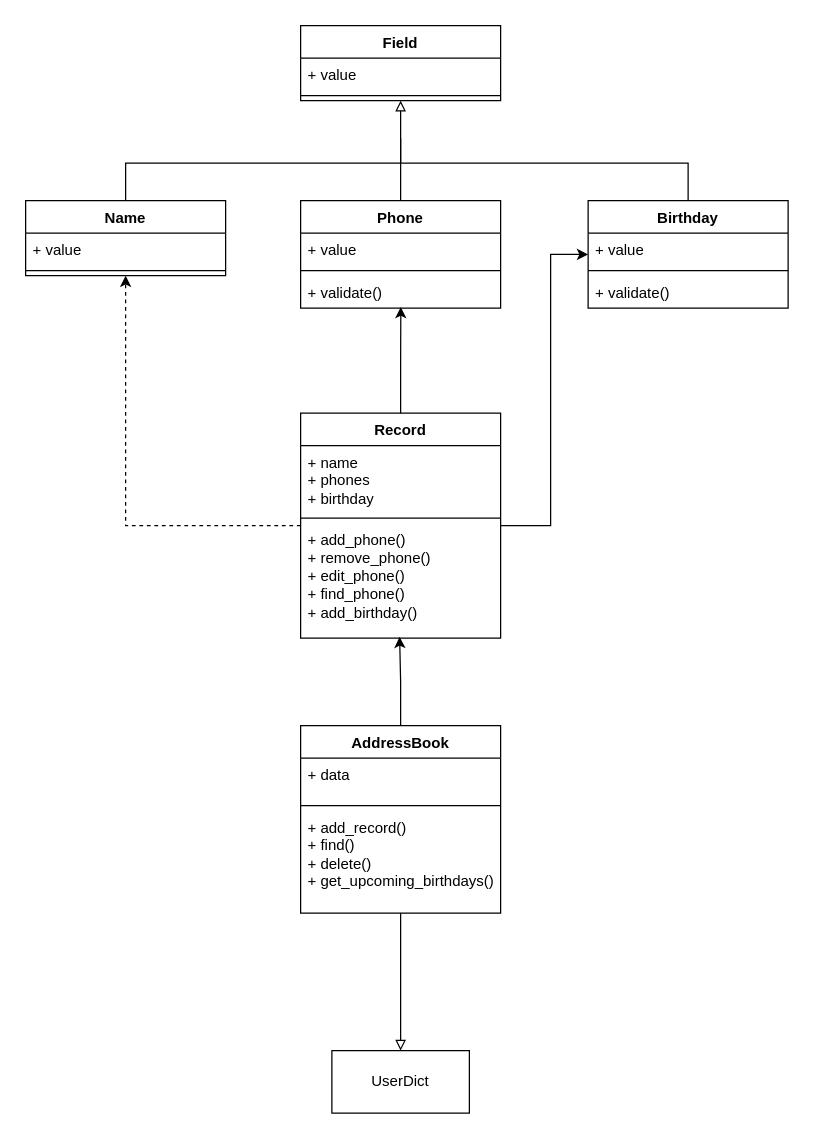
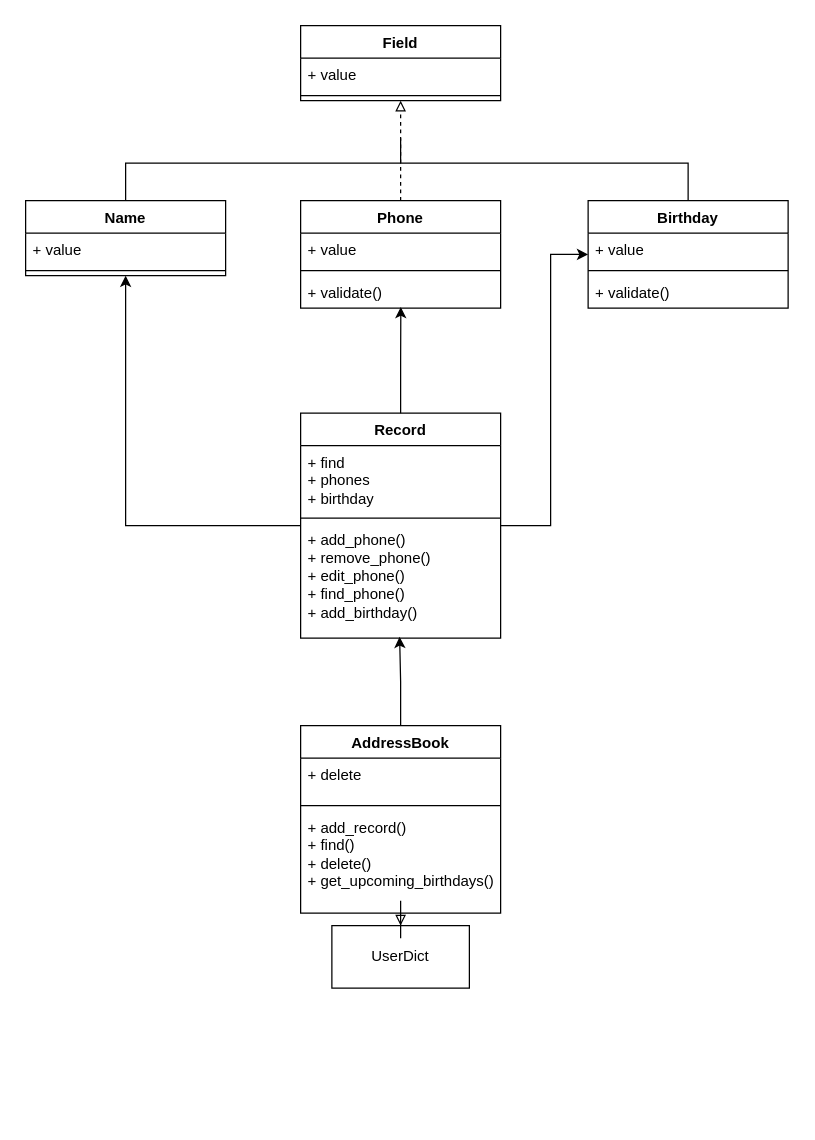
- <mxCell id="9" style="edgeStyle=orthogonalEdgeStyle;rounded=0;orthogonalLoop=1;jettySize=auto;html=1;entryX=0.5;entryY=1;entryDx=0;entryDy=0;endArrow=block;endFill=0;" edge="1" parent="1" source="10" target="2"><mxGeometry relative="1" as="geometry" /></mxCell>
+ <mxCell id="9" style="edgeStyle=orthogonalEdgeStyle;rounded=0;orthogonalLoop=1;jettySize=auto;html=1;entryX=0.5;entryY=1;entryDx=0;entryDy=0;endArrow=block;endFill=0;dashed=1;" edge="1" parent="1" source="10" target="2"><mxGeometry relative="1" as="geometry" /></mxCell>
- <mxCell id="21" value="+ name&lt;div&gt;+ phones&lt;/div&gt;&lt;div&gt;+ birthday&lt;/div&gt;" style="text;strokeColor=none;fillColor=none;align=left;verticalAlign=top;spacingLeft=4;spacingRight=4;overflow=hidden;rotatable=0;points=[[0,0.5],[1,0.5]];portConstraint=eastwest;whiteSpace=wrap;html=1;" vertex="1" parent="20"><mxGeometry y="26" width="160" height="54" as="geometry" /></mxCell>
+ <mxCell id="21" value="+ find&lt;div&gt;+ phones&lt;/div&gt;&lt;div&gt;+ birthday&lt;/div&gt;" style="text;strokeColor=none;fillColor=none;align=left;verticalAlign=top;spacingLeft=4;spacingRight=4;overflow=hidden;rotatable=0;points=[[0,0.5],[1,0.5]];portConstraint=eastwest;whiteSpace=wrap;html=1;" vertex="1" parent="20"><mxGeometry y="26" width="160" height="54" as="geometry" /></mxCell>
- <mxCell id="19" style="edgeStyle=orthogonalEdgeStyle;rounded=0;orthogonalLoop=1;jettySize=auto;html=1;entryX=0.5;entryY=1;entryDx=0;entryDy=0;dashed=1;" edge="1" parent="1" source="20" target="6"><mxGeometry relative="1" as="geometry" /></mxCell>
+ <mxCell id="19" style="edgeStyle=orthogonalEdgeStyle;rounded=0;orthogonalLoop=1;jettySize=auto;html=1;entryX=0.5;entryY=1;entryDx=0;entryDy=0;" edge="1" parent="1" source="20" target="6"><mxGeometry relative="1" as="geometry" /></mxCell>
- <mxCell id="27" value="+ data" style="text;strokeColor=none;fillColor=none;align=left;verticalAlign=top;spacingLeft=4;spacingRight=4;overflow=hidden;rotatable=0;points=[[0,0.5],[1,0.5]];portConstraint=eastwest;whiteSpace=wrap;html=1;" vertex="1" parent="26"><mxGeometry y="26" width="160" height="34" as="geometry" /></mxCell>
+ <mxCell id="27" value="+ delete" style="text;strokeColor=none;fillColor=none;align=left;verticalAlign=top;spacingLeft=4;spacingRight=4;overflow=hidden;rotatable=0;points=[[0,0.5],[1,0.5]];portConstraint=eastwest;whiteSpace=wrap;html=1;" vertex="1" parent="26"><mxGeometry y="26" width="160" height="34" as="geometry" /></mxCell>
- <mxCell id="24" value="UserDict" style="html=1;whiteSpace=wrap;" vertex="1" parent="1"><mxGeometry x="265" y="840" width="110" height="50" as="geometry" /></mxCell>
+ <mxCell id="24" value="UserDict" style="html=1;whiteSpace=wrap;" vertex="1" parent="1"><mxGeometry x="265" y="740" width="110" height="50" as="geometry" /></mxCell>
